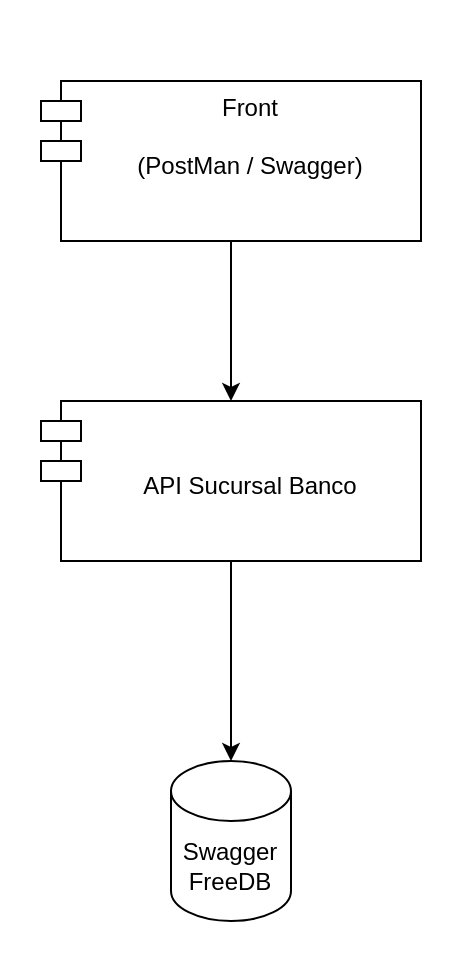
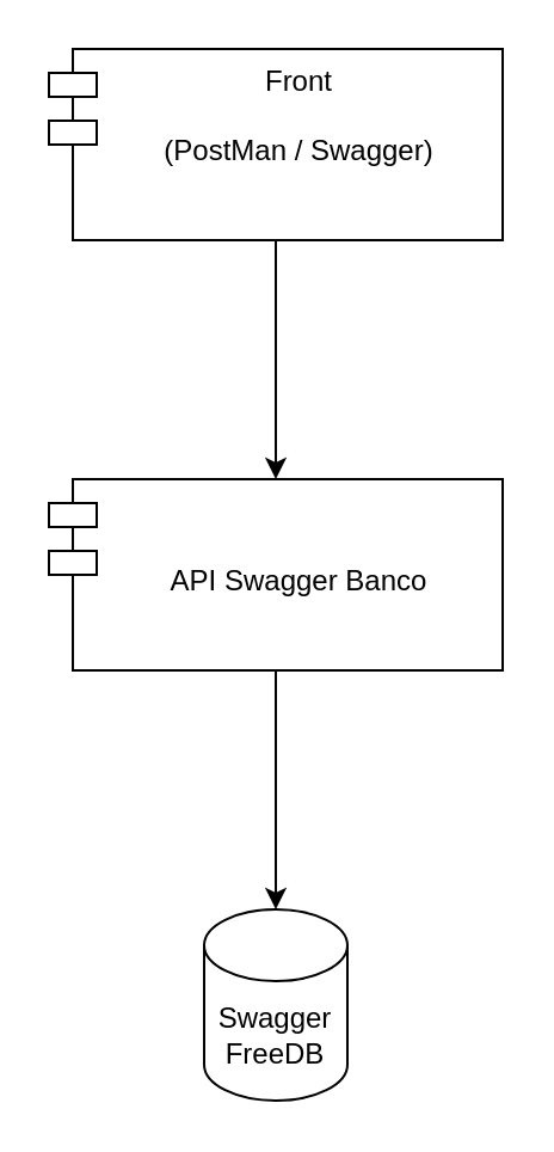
- <mxCell id="3" value="Front&lt;br&gt;&lt;br&gt;(PostMan / Swagger)" style="shape=module;align=left;spacingLeft=20;align=center;verticalAlign=top;whiteSpace=wrap;html=1;" vertex="1" parent="1"><mxGeometry x="20" y="40" width="190" height="80" as="geometry" /></mxCell>
+ <mxCell id="3" value="Front&lt;br&gt;&lt;br&gt;(PostMan / Swagger)" style="shape=module;align=left;spacingLeft=20;align=center;verticalAlign=top;whiteSpace=wrap;html=1;" vertex="1" parent="1"><mxGeometry x="20" y="20" width="190" height="80" as="geometry" /></mxCell>
- <mxCell id="5" value="&lt;div&gt;&lt;br&gt;&lt;/div&gt;&lt;div&gt;&lt;br&gt;&lt;/div&gt;&lt;div&gt;API Sucursal Banco&lt;br&gt;&lt;/div&gt;" style="shape=module;align=left;spacingLeft=20;align=center;verticalAlign=top;whiteSpace=wrap;html=1;" vertex="1" parent="1"><mxGeometry x="20" y="200" width="190" height="80" as="geometry" /></mxCell>
+ <mxCell id="5" value="&lt;div&gt;&lt;br&gt;&lt;/div&gt;&lt;div&gt;&lt;br&gt;&lt;/div&gt;&lt;div&gt;API Swagger Banco&lt;br&gt;&lt;/div&gt;" style="shape=module;align=left;spacingLeft=20;align=center;verticalAlign=top;whiteSpace=wrap;html=1;" vertex="1" parent="1"><mxGeometry x="20" y="200" width="190" height="80" as="geometry" /></mxCell>
